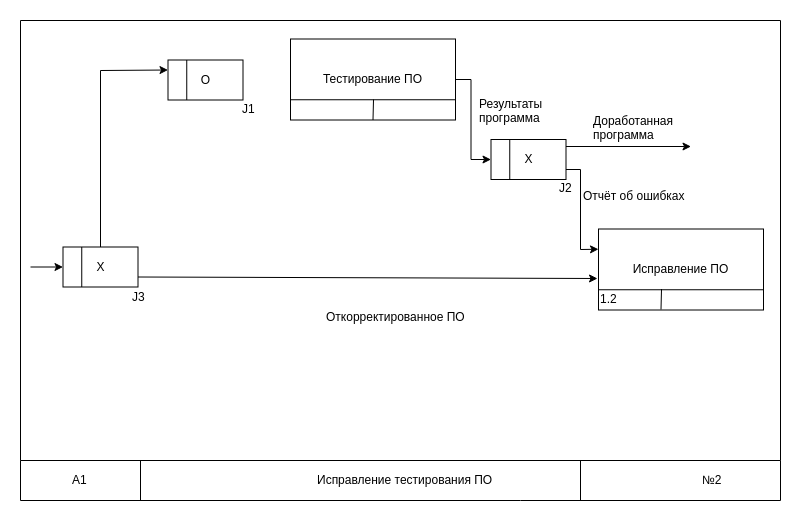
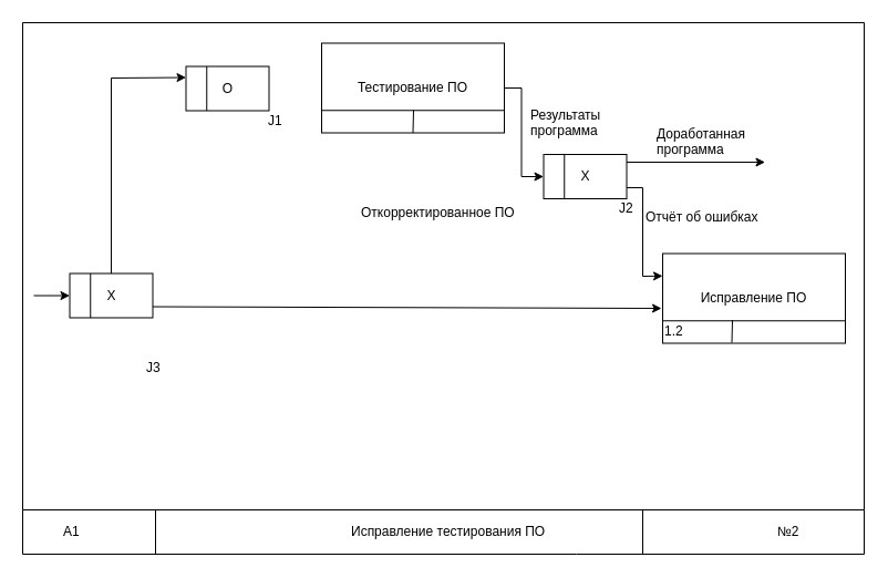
- <mxCell id="16" value="J3" style="text;html=1;resizable=0;points=[];autosize=1;align=left;verticalAlign=top;spacingTop=-4;" vertex="1" parent="1"><mxGeometry x="130" y="286.5" width="30" height="20" as="geometry" /></mxCell>
+ <mxCell id="16" value="J3" style="text;html=1;resizable=0;points=[];autosize=1;align=left;verticalAlign=top;spacingTop=-4;" vertex="1" parent="1"><mxGeometry x="130" y="321.5" width="30" height="20" as="geometry" /></mxCell>
- <mxCell id="37" value="Откорректированное ПО" style="text;html=1;resizable=0;points=[];autosize=1;align=left;verticalAlign=top;spacingTop=-4;" vertex="1" parent="1"><mxGeometry x="324" y="306.5" width="140" height="20" as="geometry" /></mxCell>
+ <mxCell id="37" value="Откорректированное ПО" style="text;html=1;resizable=0;points=[];autosize=1;align=left;verticalAlign=top;spacingTop=-4;" vertex="1" parent="1"><mxGeometry x="324" y="181.5" width="140" height="20" as="geometry" /></mxCell>
- <mxCell id="9" value="&lt;div&gt;A1&lt;/div&gt;&lt;div&gt;&lt;br&gt;&lt;/div&gt;" style="text;html=1;resizable=0;points=[];autosize=1;align=left;verticalAlign=top;spacingTop=-4;" vertex="1" parent="1"><mxGeometry x="70" y="470" width="30" height="30" as="geometry" /></mxCell>
+ <mxCell id="9" value="&lt;div&gt;A1&lt;/div&gt;&lt;div&gt;&lt;br&gt;&lt;/div&gt;" style="text;html=1;resizable=0;points=[];autosize=1;align=left;verticalAlign=top;spacingTop=-4;" vertex="1" parent="1"><mxGeometry x="55" y="470" width="30" height="30" as="geometry" /></mxCell>
